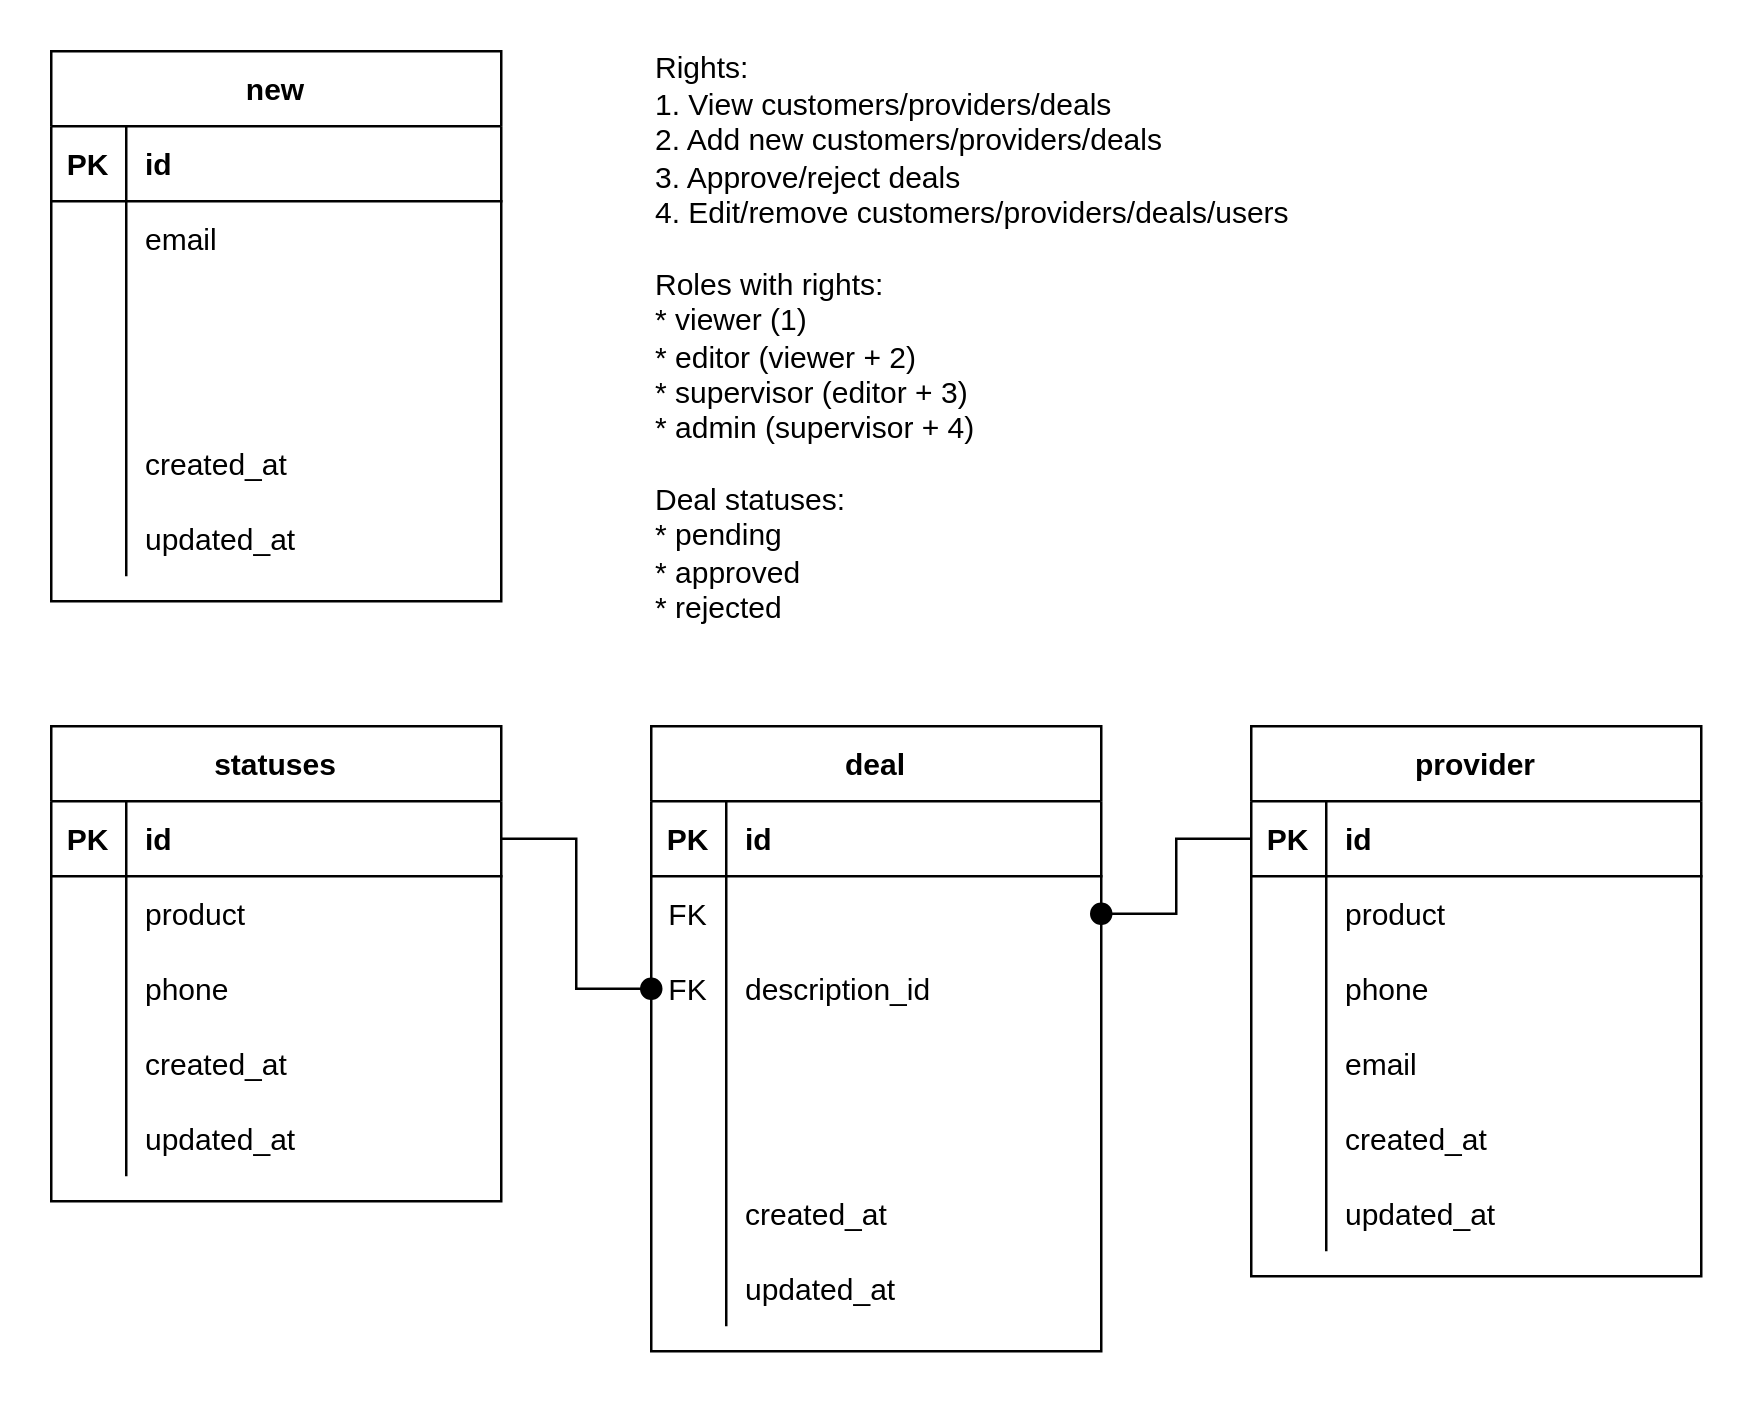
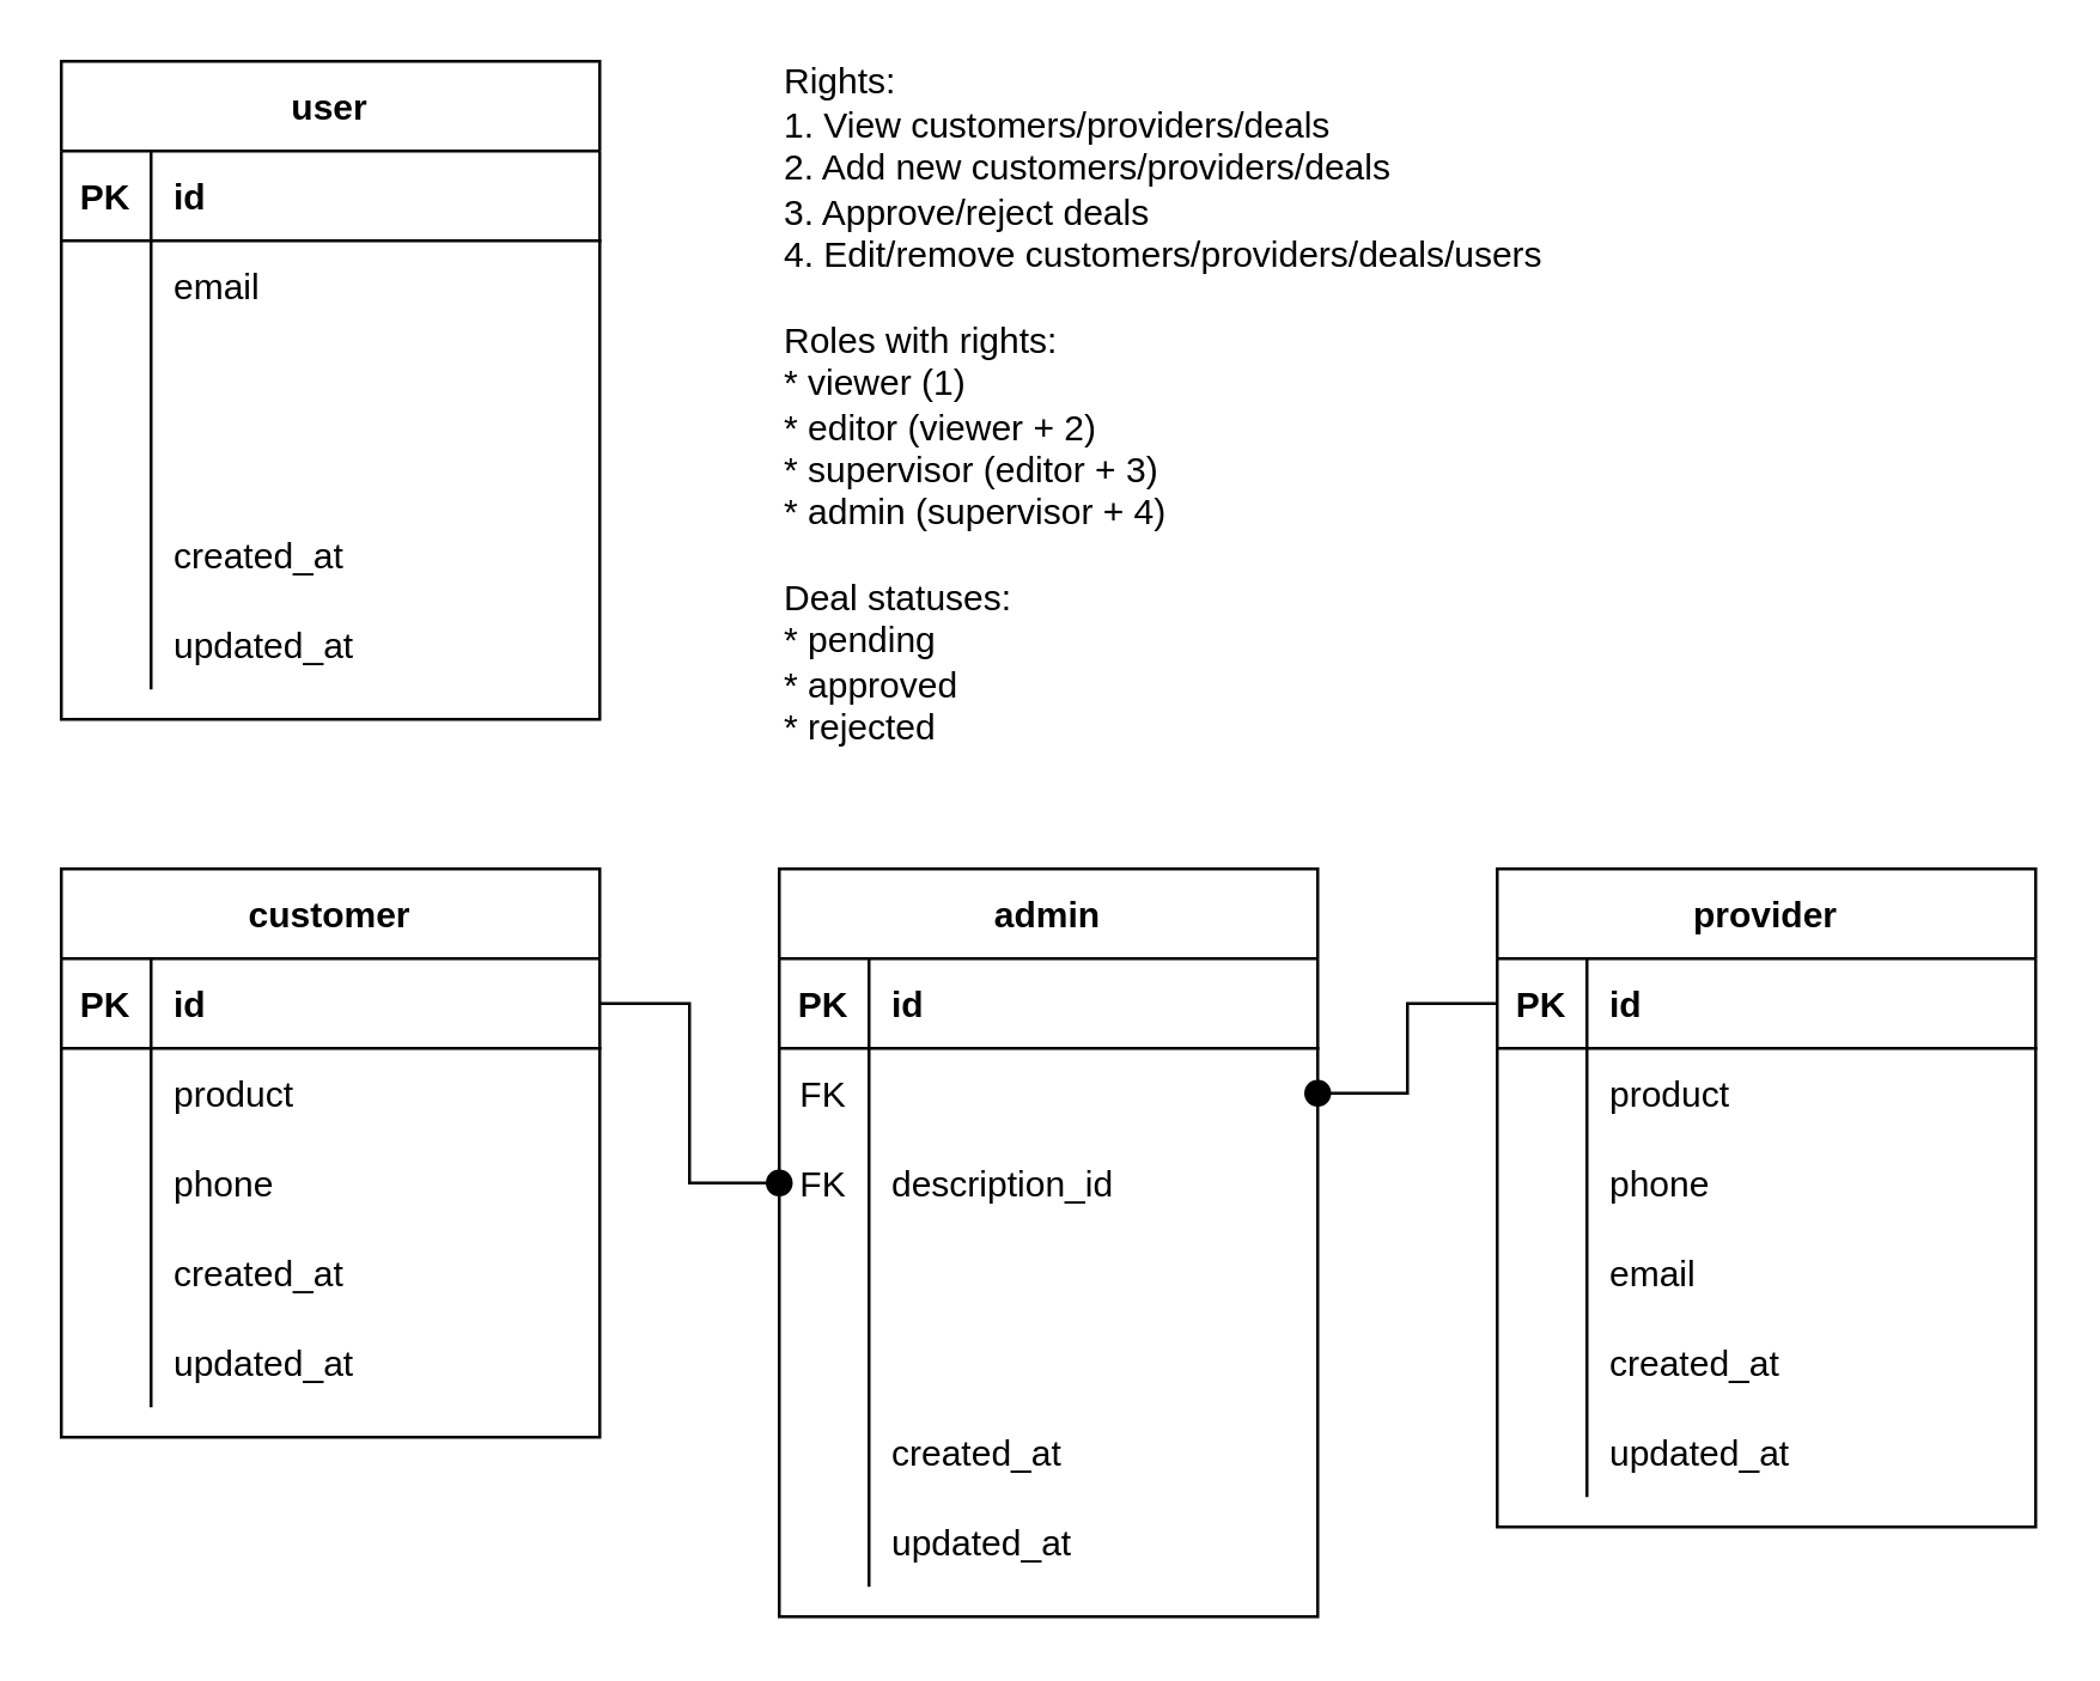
- <mxCell id="56" value="new" style="shape=table;startSize=30;container=1;collapsible=1;childLayout=tableLayout;fixedRows=1;rowLines=0;fontStyle=1;align=center;resizeLast=1;" parent="1" vertex="1"><mxGeometry y="20" width="180" height="220" as="geometry" x="20" /></mxCell>
+ <mxCell id="56" value="user" style="shape=table;startSize=30;container=1;collapsible=1;childLayout=tableLayout;fixedRows=1;rowLines=0;fontStyle=1;align=center;resizeLast=1;" parent="1" vertex="1"><mxGeometry y="20" width="180" height="220" as="geometry" x="20" /></mxCell>
- <mxCell id="2" value="statuses" style="shape=table;startSize=30;container=1;collapsible=1;childLayout=tableLayout;fixedRows=1;rowLines=0;fontStyle=1;align=center;resizeLast=1;" parent="1" vertex="1"><mxGeometry y="290" width="180" height="190" as="geometry" x="20" /></mxCell>
+ <mxCell id="2" value="customer" style="shape=table;startSize=30;container=1;collapsible=1;childLayout=tableLayout;fixedRows=1;rowLines=0;fontStyle=1;align=center;resizeLast=1;" parent="1" vertex="1"><mxGeometry y="290" width="180" height="190" as="geometry" x="20" /></mxCell>
- <mxCell id="18" value="deal" style="shape=table;startSize=30;container=1;collapsible=1;childLayout=tableLayout;fixedRows=1;rowLines=0;fontStyle=1;align=center;resizeLast=1;" parent="1" vertex="1"><mxGeometry x="260" y="290" width="180" height="250" as="geometry" /></mxCell>
+ <mxCell id="18" value="admin" style="shape=table;startSize=30;container=1;collapsible=1;childLayout=tableLayout;fixedRows=1;rowLines=0;fontStyle=1;align=center;resizeLast=1;" parent="1" vertex="1"><mxGeometry x="260" y="290" width="180" height="250" as="geometry" /></mxCell>
